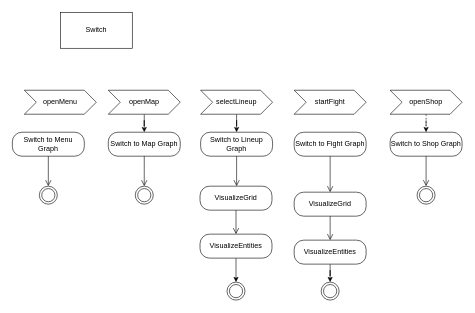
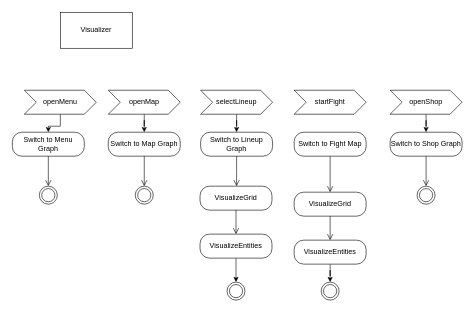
- <mxCell id="6" value="Switch" style="rounded=0;whiteSpace=wrap;html=1;labelBackgroundColor=none;" vertex="1" parent="1"><mxGeometry x="100" y="20" width="120" height="60" as="geometry" /></mxCell>
+ <mxCell id="6" value="Visualizer" style="rounded=0;whiteSpace=wrap;html=1;labelBackgroundColor=none;" vertex="1" parent="1"><mxGeometry x="100" y="20" width="120" height="60" as="geometry" /></mxCell>
- <mxCell id="18" style="edgeStyle=orthogonalEdgeStyle;rounded=0;orthogonalLoop=1;jettySize=auto;html=1;labelBackgroundColor=none;fontColor=default;dashed=1;" edge="1" parent="1" source="19" target="20"><mxGeometry relative="1" as="geometry" /></mxCell>
+ <mxCell id="18" style="edgeStyle=orthogonalEdgeStyle;rounded=0;orthogonalLoop=1;jettySize=auto;html=1;labelBackgroundColor=none;fontColor=default;" edge="1" parent="1" source="19" target="20"><mxGeometry relative="1" as="geometry" /></mxCell>
+ <mxCell id="2" style="edgeStyle=orthogonalEdgeStyle;rounded=0;orthogonalLoop=1;jettySize=auto;html=1;labelBackgroundColor=none;fontColor=default;" edge="1" parent="1" source="3" target="4"><mxGeometry relative="1" as="geometry" /></mxCell>
- <mxCell id="12" value="Switch to Fight Graph" style="rounded=1;whiteSpace=wrap;html=1;arcSize=40;labelBackgroundColor=none;" vertex="1" parent="1"><mxGeometry x="490" y="220" width="120" height="40" as="geometry" /></mxCell>
+ <mxCell id="12" value="Switch to Fight Map" style="rounded=1;whiteSpace=wrap;html=1;arcSize=40;labelBackgroundColor=none;" vertex="1" parent="1"><mxGeometry x="490" y="220" width="120" height="40" as="geometry" /></mxCell>
